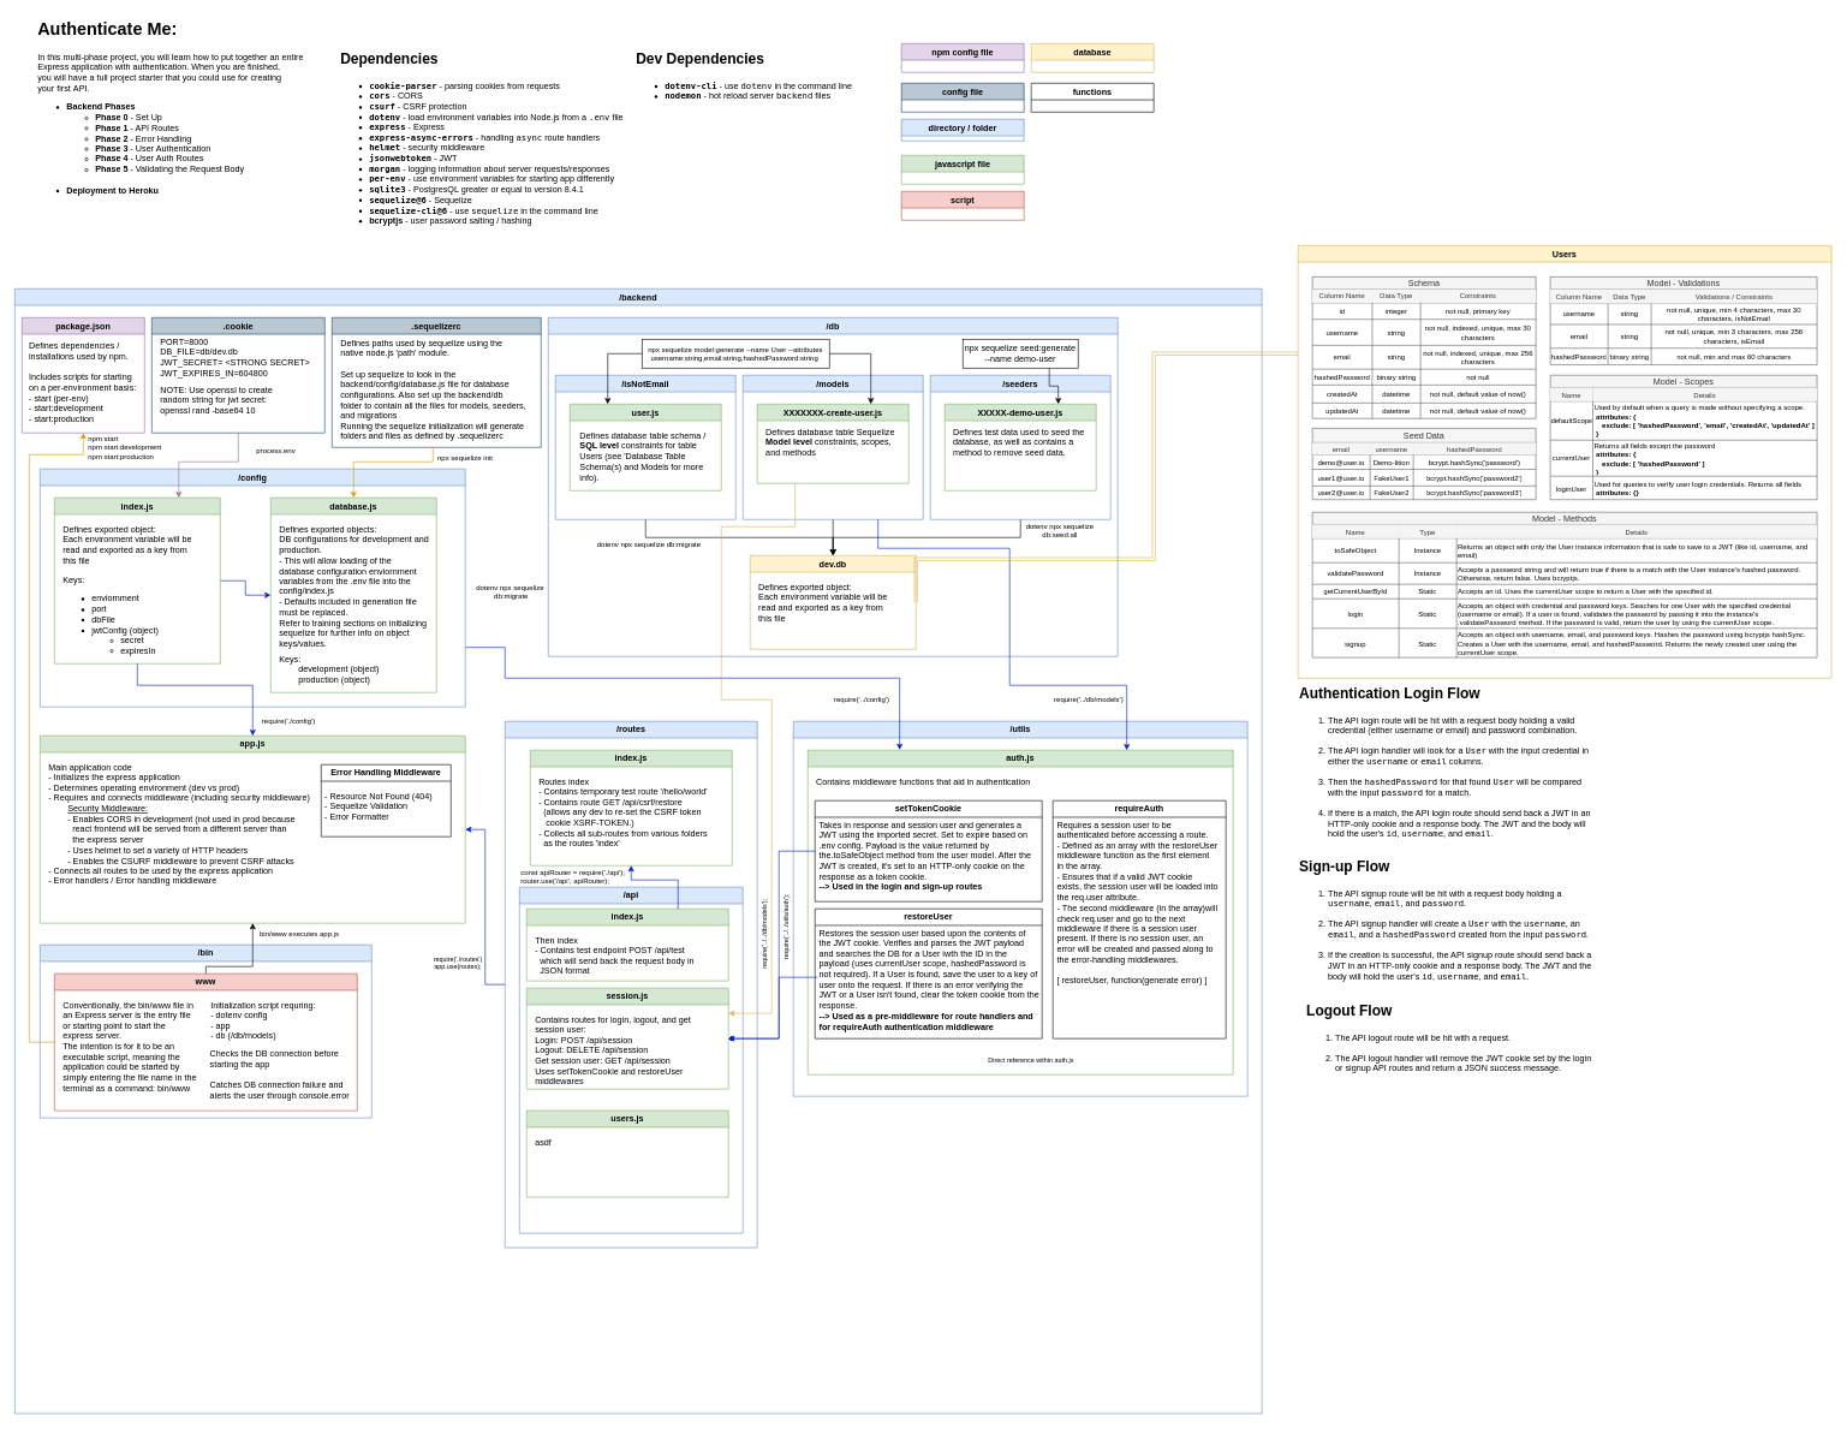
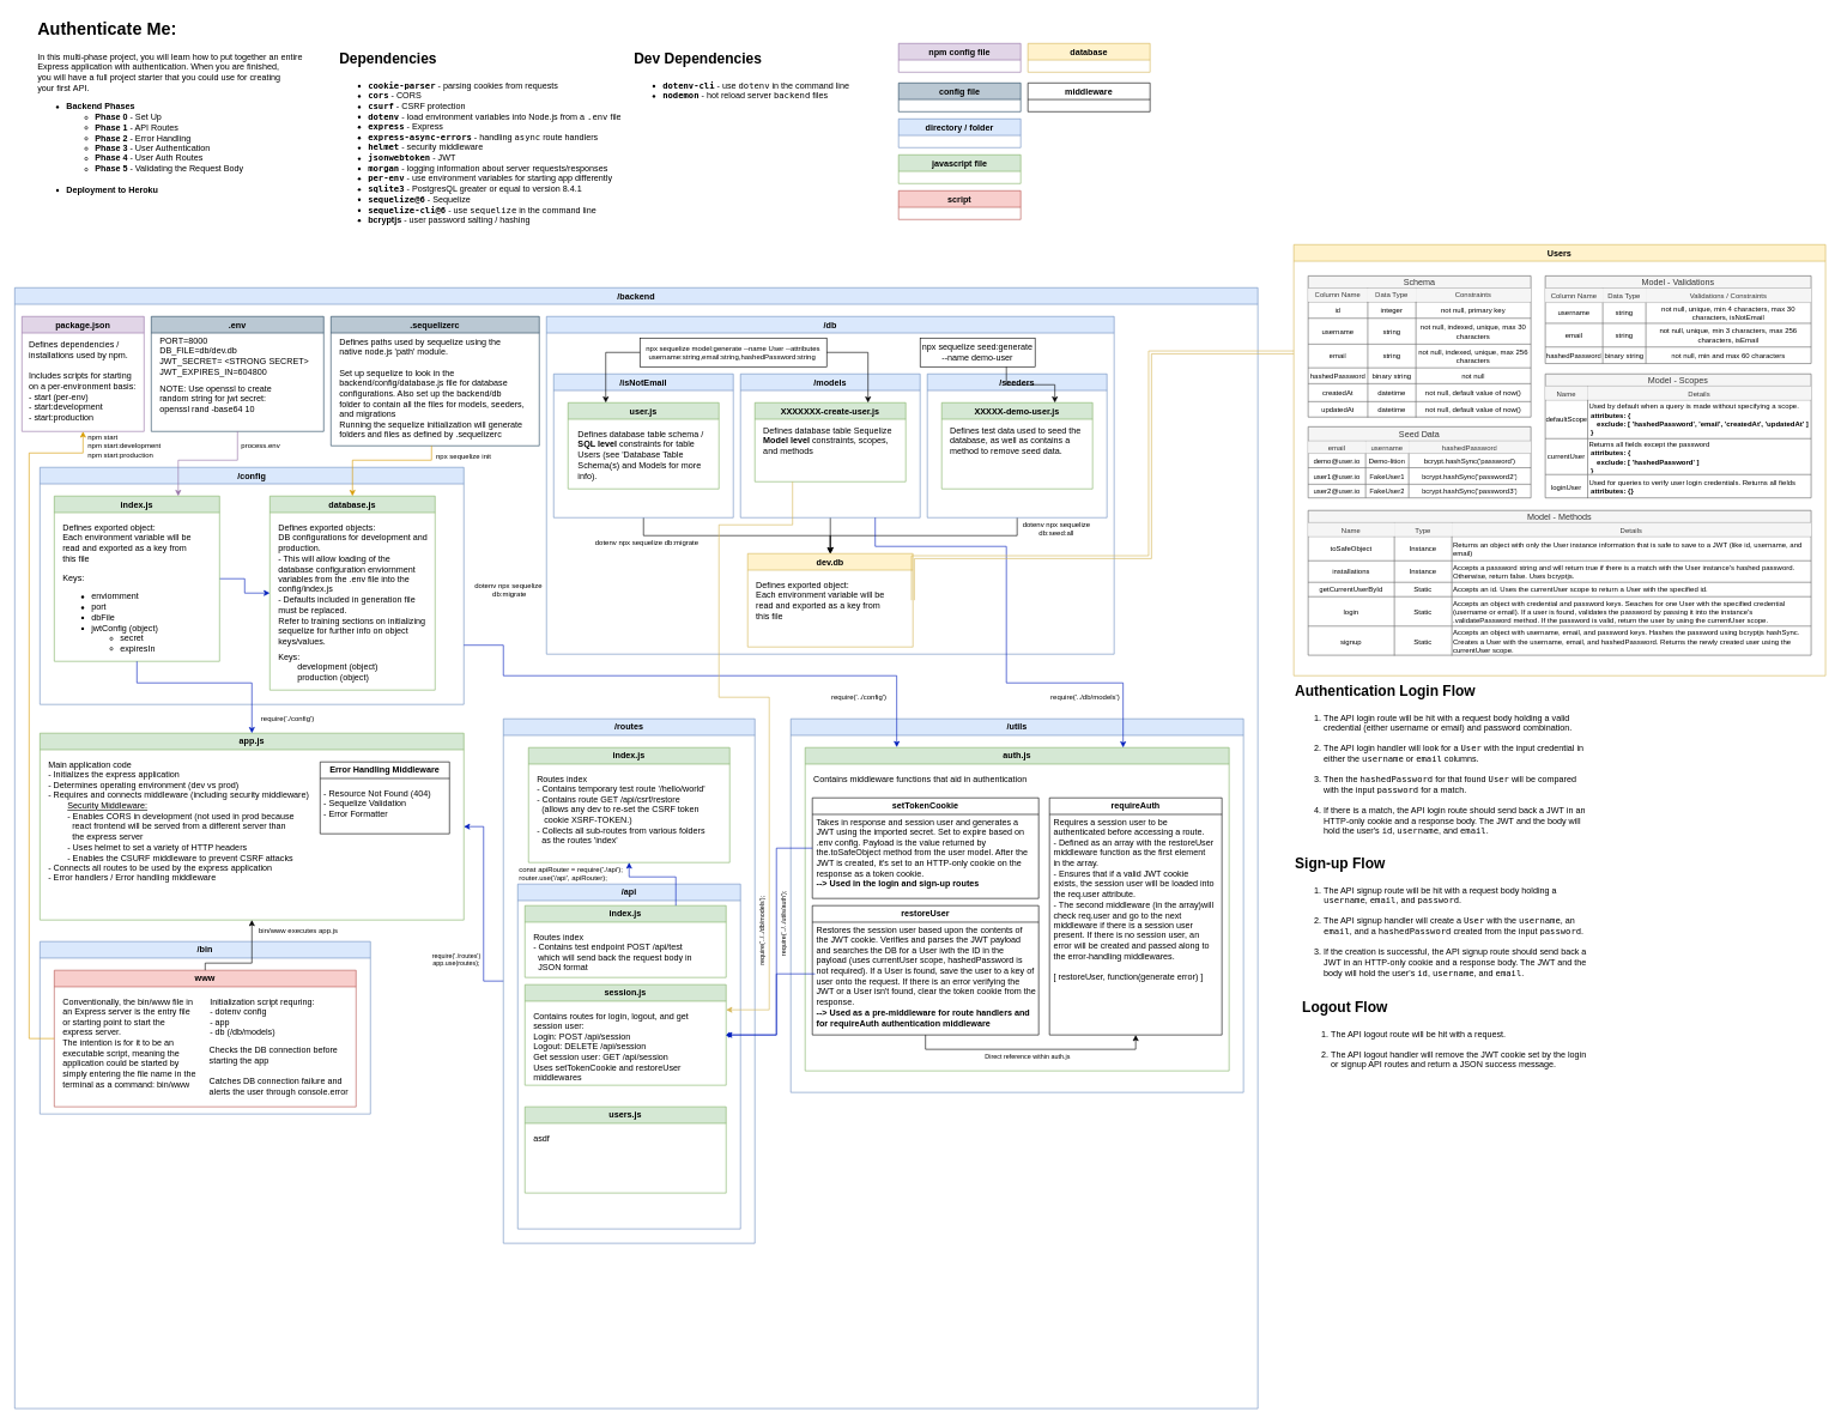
- <mxCell id="103" value="functions" style="swimlane;whiteSpace=wrap;html=1;align=center;" parent="1" vertex="1"><mxGeometry x="1430" y="115" width="170" height="40" as="geometry" /></mxCell>
+ <mxCell id="103" value="middleware" style="swimlane;whiteSpace=wrap;html=1;align=center;" parent="1" vertex="1"><mxGeometry x="1430" y="115" width="170" height="40" as="geometry" /></mxCell>
- <mxCell id="98" value="directory / folder" style="swimlane;whiteSpace=wrap;html=1;fillColor=#dae8fc;strokeColor=#6c8ebf;movable=1;resizable=1;rotatable=1;deletable=1;editable=1;locked=0;connectable=1;" parent="1" vertex="1"><mxGeometry x="1250" y="165" width="170" height="30" as="geometry" /></mxCell>
+ <mxCell id="98" value="directory / folder" style="swimlane;whiteSpace=wrap;html=1;fillColor=#dae8fc;strokeColor=#6c8ebf;movable=1;resizable=1;rotatable=1;deletable=1;editable=1;locked=0;connectable=1;" parent="1" vertex="1"><mxGeometry x="1250" y="165" width="170" height="40" as="geometry" /></mxCell>
- <mxCell id="6" value=".cookie" style="swimlane;whiteSpace=wrap;html=1;startSize=23;fillColor=#bac8d3;strokeColor=#23445d;" parent="5" vertex="1"><mxGeometry x="190" y="40" width="240" height="160" as="geometry" /></mxCell>
+ <mxCell id="6" value=".env" style="swimlane;whiteSpace=wrap;html=1;startSize=23;fillColor=#bac8d3;strokeColor=#23445d;" parent="5" vertex="1"><mxGeometry x="190" y="40" width="240" height="160" as="geometry" /></mxCell>
- <mxCell id="38" value="&lt;span style=&quot;font-size: 12px; text-align: left;&quot;&gt;npx sequelize seed:generate --name demo-user&lt;/span&gt;" style="text;html=1;align=center;verticalAlign=middle;whiteSpace=wrap;rounded=0;fontSize=10;strokeColor=default;" vertex="1" parent="17"><mxGeometry x="575" y="30" width="160" height="40" as="geometry" /></mxCell>
+ <mxCell id="38" value="&lt;span style=&quot;font-size: 12px; text-align: left;&quot;&gt;npx sequelize seed:generate --name demo-user&lt;/span&gt;" style="text;html=1;align=center;verticalAlign=middle;whiteSpace=wrap;rounded=0;fontSize=10;strokeColor=default;" vertex="1" parent="17"><mxGeometry x="520" y="30" width="160" height="40" as="geometry" /></mxCell>
- <mxCell id="43" value="process.env" style="text;html=1;align=center;verticalAlign=middle;whiteSpace=wrap;rounded=0;fontSize=10;" parent="5" vertex="1"><mxGeometry x="320" y="215" width="85" height="20" as="geometry" /></mxCell>
+ <mxCell id="43" value="process.env" style="text;html=1;align=center;verticalAlign=middle;whiteSpace=wrap;rounded=0;fontSize=10;" parent="5" vertex="1"><mxGeometry x="300" y="210" width="85" height="20" as="geometry" /></mxCell>
- <mxCell id="192" value="validatePassword" style="shape=partialRectangle;html=1;whiteSpace=wrap;connectable=0;strokeColor=inherit;overflow=hidden;fillColor=none;top=0;left=0;bottom=0;right=0;pointerEvents=1;fontSize=10;" vertex="1" parent="191"><mxGeometry width="120" height="30" as="geometry"><mxRectangle width="120" height="30" as="alternateBounds" /></mxGeometry></mxCell>
+ <mxCell id="192" value="installations" style="shape=partialRectangle;html=1;whiteSpace=wrap;connectable=0;strokeColor=inherit;overflow=hidden;fillColor=none;top=0;left=0;bottom=0;right=0;pointerEvents=1;fontSize=10;" vertex="1" parent="191"><mxGeometry width="120" height="30" as="geometry"><mxRectangle width="120" height="30" as="alternateBounds" /></mxGeometry></mxCell>
- <mxCell id="56" value="Then index&lt;div&gt;- Contains test endpoint POST /api/test&lt;br&gt;&amp;nbsp; which will send back the request body in&lt;br&gt;&amp;nbsp; JSON format&lt;/div&gt;" style="text;html=1;align=left;verticalAlign=top;whiteSpace=wrap;rounded=0;" parent="55" vertex="1"><mxGeometry x="10" y="30" width="250" height="70" as="geometry" /></mxCell>
+ <mxCell id="56" value="Routes index&lt;div&gt;- Contains test endpoint POST /api/test&lt;br&gt;&amp;nbsp; which will send back the request body in&lt;br&gt;&amp;nbsp; JSON format&lt;/div&gt;" style="text;html=1;align=left;verticalAlign=top;whiteSpace=wrap;rounded=0;" parent="55" vertex="1"><mxGeometry x="10" y="30" width="250" height="70" as="geometry" /></mxCell>
+ <mxCell id="82" style="edgeStyle=orthogonalEdgeStyle;rounded=0;orthogonalLoop=1;jettySize=auto;html=1;exitX=0.5;exitY=1;exitDx=0;exitDy=0;entryX=0.5;entryY=1;entryDx=0;entryDy=0;" edge="1" parent="78" source="83" target="85"><mxGeometry relative="1" as="geometry" /></mxCell>
